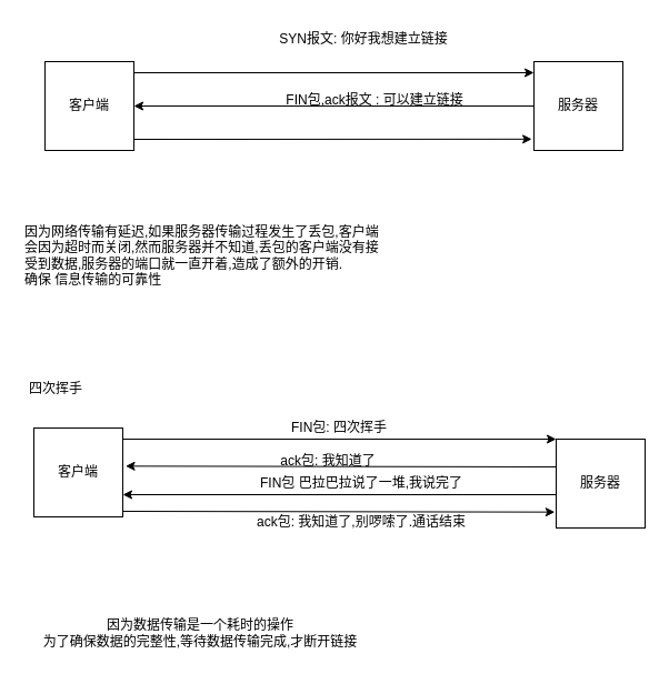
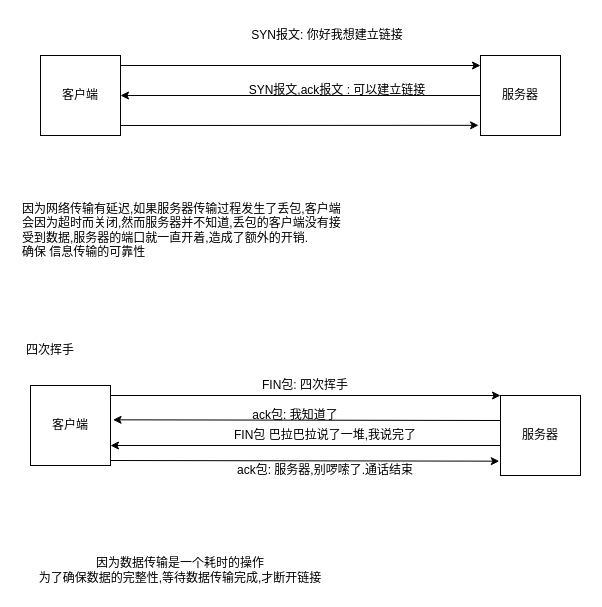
- <mxCell id="7" value="FIN包,ack报文 : 可以建立链接" style="text;html=1;strokeColor=none;fillColor=none;align=center;verticalAlign=middle;whiteSpace=wrap;rounded=0;" vertex="1" parent="1"><mxGeometry x="244" y="75" width="186" height="30" as="geometry" /></mxCell>
+ <mxCell id="7" value="SYN报文,ack报文 : 可以建立链接" style="text;html=1;strokeColor=none;fillColor=none;align=center;verticalAlign=middle;whiteSpace=wrap;rounded=0;" vertex="1" parent="1"><mxGeometry x="244" y="75" width="186" height="30" as="geometry" /></mxCell>
- <mxCell id="20" value="ack包: 我知道了,别啰嗦了.通话结束" style="text;html=1;strokeColor=none;fillColor=none;align=center;verticalAlign=middle;whiteSpace=wrap;rounded=0;" vertex="1" parent="1"><mxGeometry x="230" y="455" width="190" height="30" as="geometry" /></mxCell>
+ <mxCell id="20" value="ack包: 服务器,别啰嗦了.通话结束" style="text;html=1;strokeColor=none;fillColor=none;align=center;verticalAlign=middle;whiteSpace=wrap;rounded=0;" vertex="1" parent="1"><mxGeometry x="230" y="455" width="190" height="30" as="geometry" /></mxCell>
